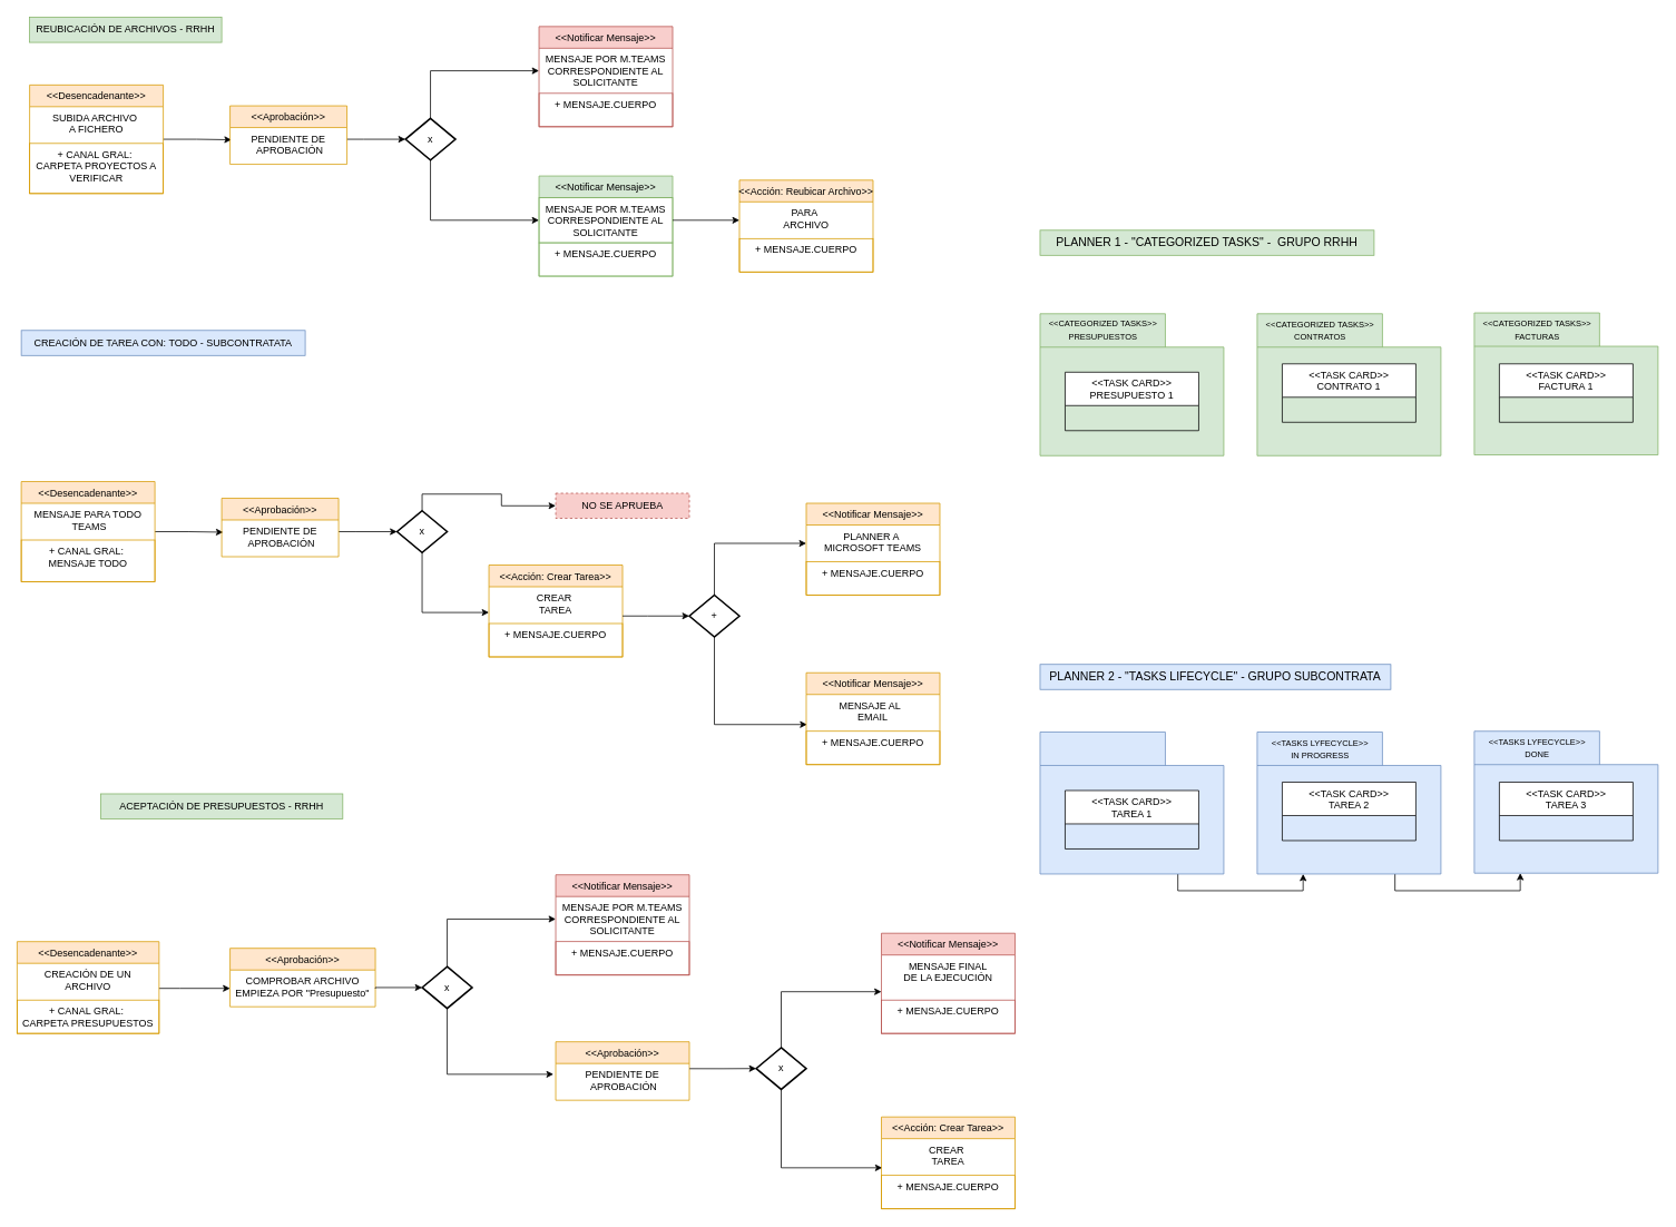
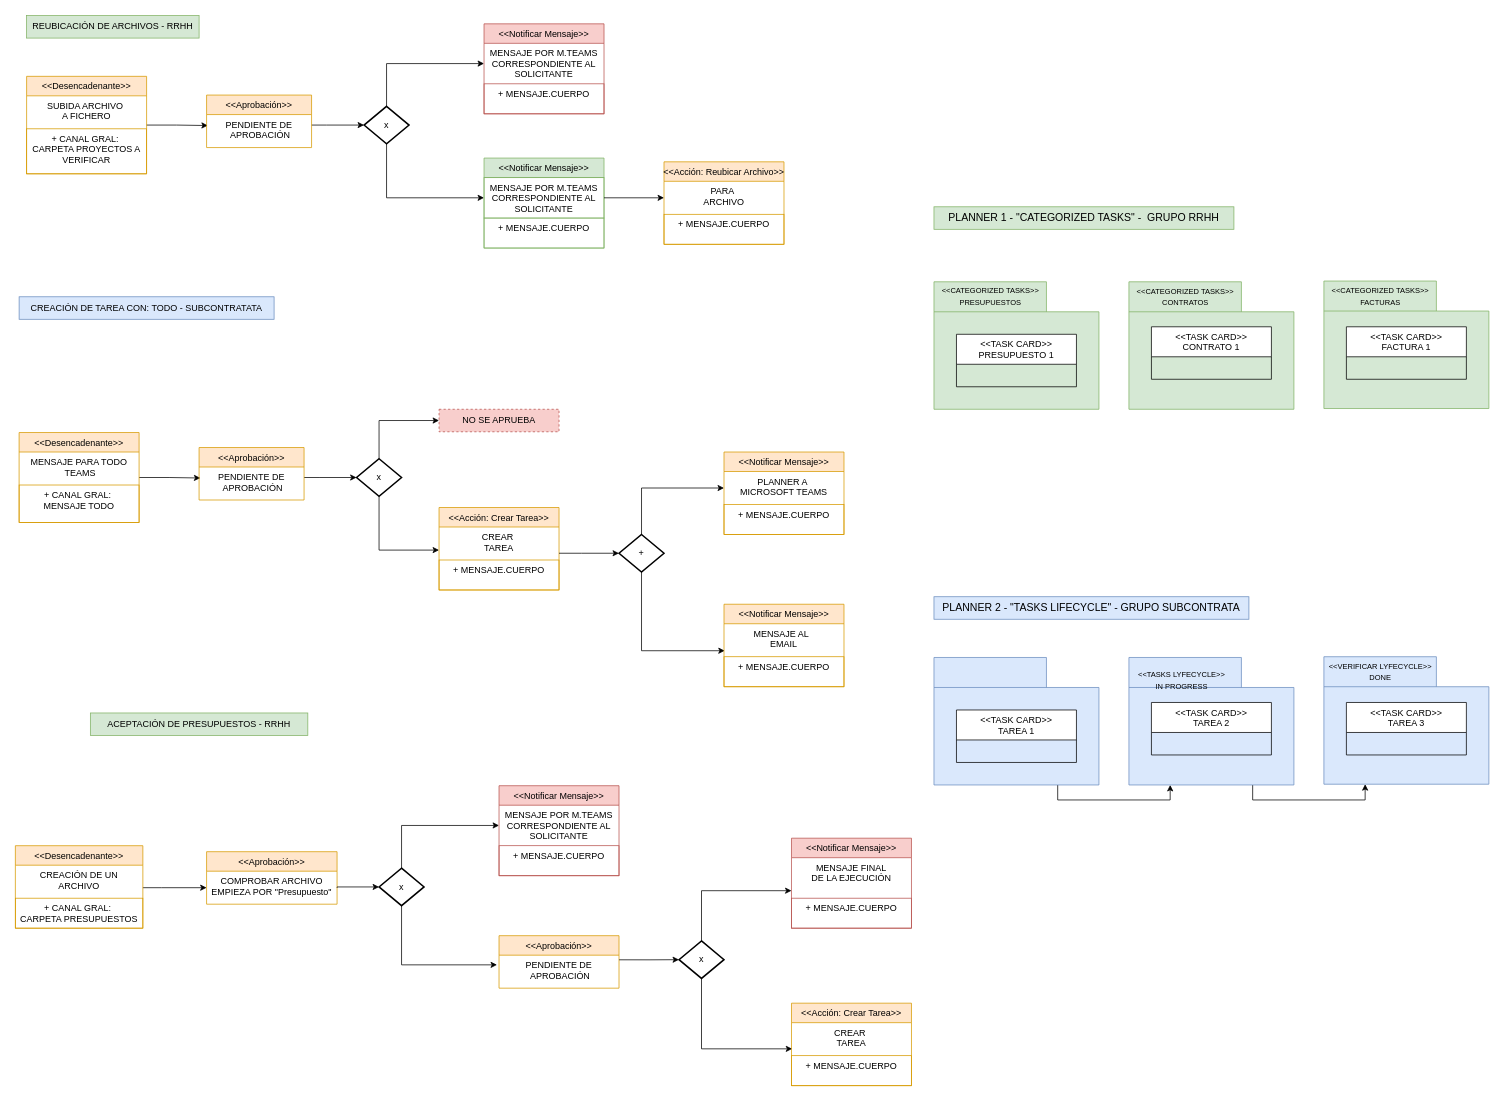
- <mxCell id="15" value="NO SE APRUEBA" style="text;html=1;strokeColor=#b85450;fillColor=#f8cecc;align=center;verticalAlign=middle;whiteSpace=wrap;rounded=0;dashed=1;" parent="1" vertex="1"><mxGeometry x="665" y="590" width="160" height="30" as="geometry" /></mxCell>
+ <mxCell id="15" value="NO SE APRUEBA" style="text;html=1;strokeColor=#b85450;fillColor=#f8cecc;align=center;verticalAlign=middle;whiteSpace=wrap;rounded=0;dashed=1;" parent="1" vertex="1"><mxGeometry x="585" y="545" width="160" height="30" as="geometry" /></mxCell>
- <mxCell id="92" value="&lt;font style=&quot;font-size: 10px&quot;&gt;&amp;lt;&amp;lt;TASKS LYFECYCLE&amp;gt;&amp;gt;&lt;br&gt;IN PROGRESS&lt;br&gt;&lt;/font&gt;" style="text;html=1;align=center;verticalAlign=middle;resizable=0;points=[];autosize=1;strokeColor=none;fillColor=none;" vertex="1" parent="1"><mxGeometry x="1515" y="876" width="130" height="40" as="geometry" /></mxCell>
+ <mxCell id="92" value="&lt;font style=&quot;font-size: 10px&quot;&gt;&amp;lt;&amp;lt;TASKS LYFECYCLE&amp;gt;&amp;gt;&lt;br&gt;IN PROGRESS&lt;br&gt;&lt;/font&gt;" style="text;html=1;align=center;verticalAlign=middle;resizable=0;points=[];autosize=1;strokeColor=none;fillColor=none;" vertex="1" parent="1"><mxGeometry x="1510" y="886" width="130" height="40" as="geometry" /></mxCell>
- <mxCell id="91" value="&lt;font style=&quot;font-size: 10px&quot;&gt;&amp;lt;&amp;lt;TASKS LYFECYCLE&amp;gt;&amp;gt;&lt;br&gt;DONE&lt;br&gt;&lt;/font&gt;" style="text;html=1;align=center;verticalAlign=middle;resizable=0;points=[];autosize=1;strokeColor=none;fillColor=none;" vertex="1" parent="1"><mxGeometry x="1775" y="875" width="130" height="40" as="geometry" /></mxCell>
+ <mxCell id="91" value="&lt;font style=&quot;font-size: 10px&quot;&gt;&amp;lt;&amp;lt;VERIFICAR LYFECYCLE&amp;gt;&amp;gt;&lt;br&gt;DONE&lt;br&gt;&lt;/font&gt;" style="text;html=1;align=center;verticalAlign=middle;resizable=0;points=[];autosize=1;strokeColor=none;fillColor=none;" vertex="1" parent="1"><mxGeometry x="1775" y="875" width="130" height="40" as="geometry" /></mxCell>
